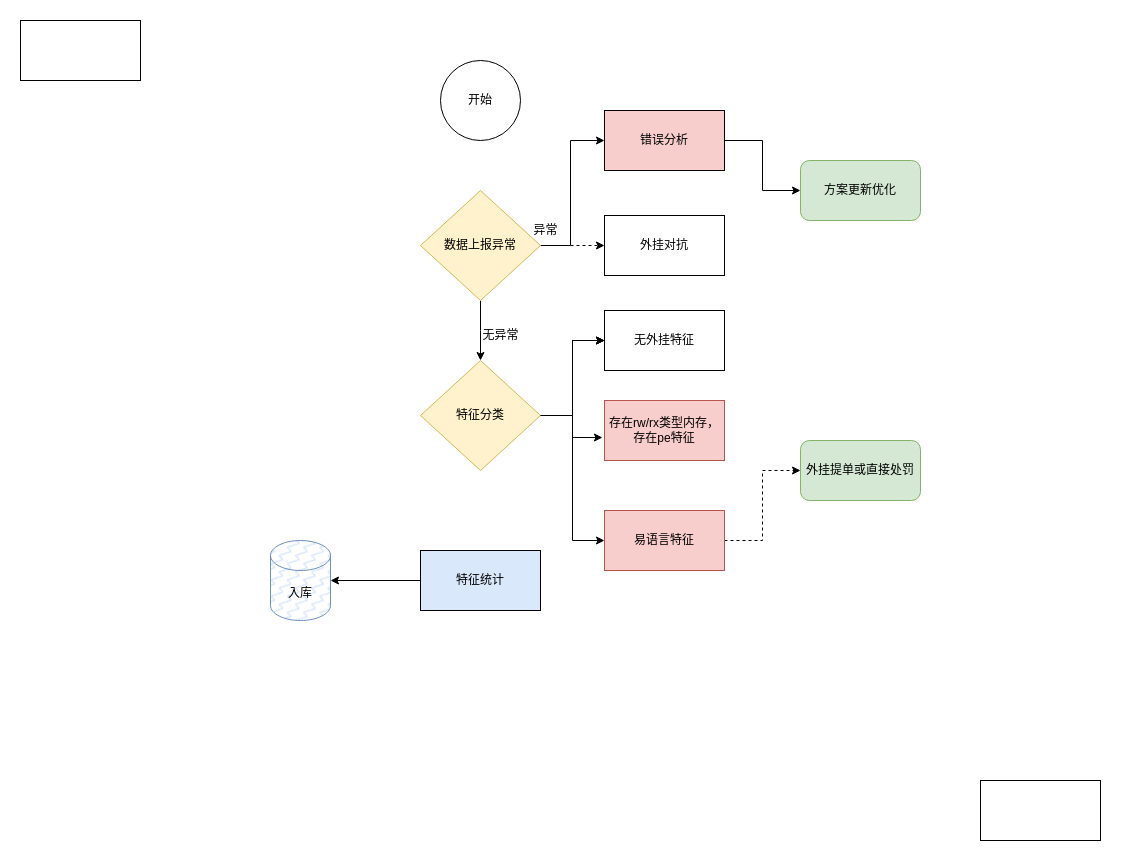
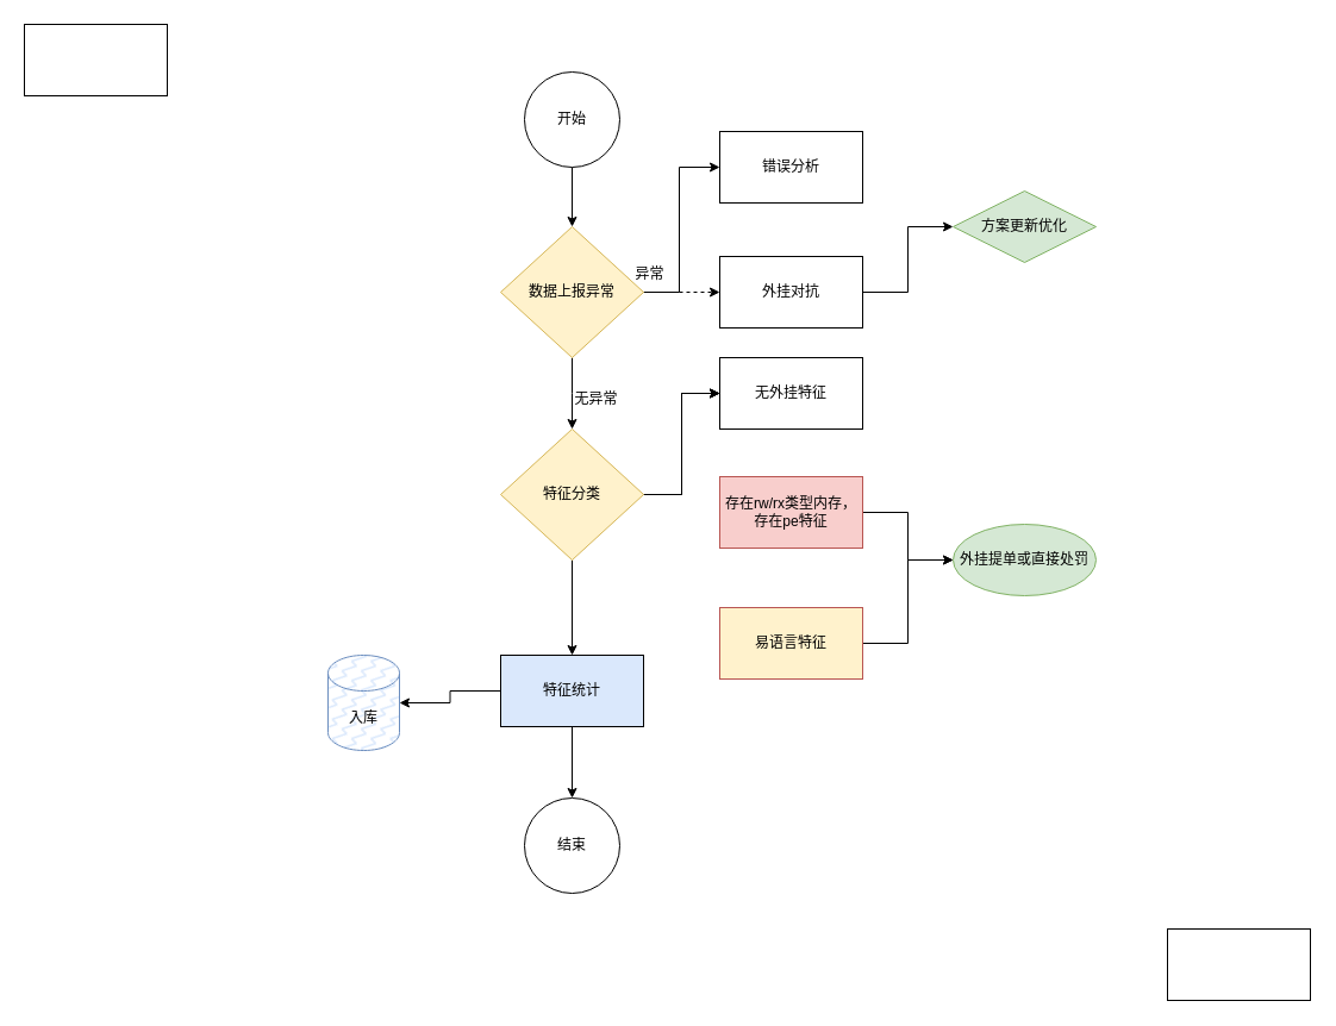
- <mxCell id="11" value="错误分析" style="whiteSpace=wrap;html=1;fillColor=#f8cecc;" vertex="1" parent="1"><mxGeometry x="604" y="110" width="120" height="60" as="geometry" /></mxCell>
+ <mxCell id="11" value="错误分析" style="whiteSpace=wrap;html=1;" vertex="1" parent="1"><mxGeometry x="604" y="110" width="120" height="60" as="geometry" /></mxCell>
- <mxCell id="10" style="edgeStyle=orthogonalEdgeStyle;rounded=0;orthogonalLoop=1;jettySize=auto;html=1;exitX=1;exitY=0.5;exitDx=0;exitDy=0;" edge="1" parent="1" source="11" target="12"><mxGeometry relative="1" as="geometry" /></mxCell>
+ <mxCell id="2" value="" style="edgeStyle=orthogonalEdgeStyle;rounded=0;orthogonalLoop=1;jettySize=auto;html=1;" edge="1" parent="1" source="3" target="7"><mxGeometry relative="1" as="geometry" /></mxCell>
- <mxCell id="12" value="方案更新优化" style="rounded=1;whiteSpace=wrap;html=1;fillColor=#d5e8d4;strokeColor=#82b366;" vertex="1" parent="1"><mxGeometry x="800" y="160" width="120" height="60" as="geometry" /></mxCell>
+ <mxCell id="12" value="方案更新优化" style="rhombus;whiteSpace=wrap;html=1;fillColor=#d5e8d4;strokeColor=#82b366;" vertex="1" parent="1"><mxGeometry x="800" y="160" width="120" height="60" as="geometry" /></mxCell>
+ <mxCell id="8" style="edgeStyle=orthogonalEdgeStyle;rounded=0;orthogonalLoop=1;jettySize=auto;html=1;exitX=1;exitY=0.5;exitDx=0;exitDy=0;" edge="1" parent="1" source="9" target="12"><mxGeometry relative="1" as="geometry" /></mxCell>
- <mxCell id="21" value="无外挂特征" style="whiteSpace=wrap;html=1;" vertex="1" parent="1"><mxGeometry x="604" y="310" width="120" height="60" as="geometry" /></mxCell>
+ <mxCell id="21" value="无外挂特征" style="whiteSpace=wrap;html=1;" vertex="1" parent="1"><mxGeometry x="604" y="300" width="120" height="60" as="geometry" /></mxCell>
+ <mxCell id="22" style="edgeStyle=orthogonalEdgeStyle;rounded=0;orthogonalLoop=1;jettySize=auto;html=1;exitX=1;exitY=0.5;exitDx=0;exitDy=0;entryX=0;entryY=0.5;entryDx=0;entryDy=0;" edge="1" parent="1" source="23" target="27"><mxGeometry relative="1" as="geometry"><mxPoint x="790" y="480" as="targetPoint" /></mxGeometry></mxCell>
- <mxCell id="24" style="edgeStyle=orthogonalEdgeStyle;rounded=0;orthogonalLoop=1;jettySize=auto;html=1;exitX=1;exitY=0.5;exitDx=0;exitDy=0;entryX=-0.017;entryY=0.617;entryDx=0;entryDy=0;entryPerimeter=0;" edge="1" parent="1" source="18" target="23"><mxGeometry relative="1" as="geometry" /></mxCell>
- <mxCell id="27" value="外挂提单或直接处罚" style="rounded=1;whiteSpace=wrap;html=1;fillColor=#d5e8d4;strokeColor=#82b366;" vertex="1" parent="1"><mxGeometry x="800" y="440" width="120" height="60" as="geometry" /></mxCell>
+ <mxCell id="27" value="外挂提单或直接处罚" style="ellipse;whiteSpace=wrap;html=1;fillColor=#d5e8d4;strokeColor=#82b366;" vertex="1" parent="1"><mxGeometry x="800" y="440" width="120" height="60" as="geometry" /></mxCell>
- <mxCell id="16" style="edgeStyle=orthogonalEdgeStyle;rounded=0;orthogonalLoop=1;jettySize=auto;html=1;exitX=1;exitY=0.5;exitDx=0;exitDy=0;entryX=0;entryY=0.5;entryDx=0;entryDy=0;" edge="1" parent="1" source="18" target="26"><mxGeometry relative="1" as="geometry" /></mxCell>
+ <mxCell id="17" value="" style="edgeStyle=orthogonalEdgeStyle;rounded=0;orthogonalLoop=1;jettySize=auto;html=1;" edge="1" parent="1" source="18" target="30"><mxGeometry relative="1" as="geometry" /></mxCell>
- <mxCell id="25" style="edgeStyle=orthogonalEdgeStyle;rounded=0;orthogonalLoop=1;jettySize=auto;html=1;exitX=1;exitY=0.5;exitDx=0;exitDy=0;entryX=0;entryY=0.5;entryDx=0;entryDy=0;dashed=1;" edge="1" parent="1" source="26" target="27"><mxGeometry relative="1" as="geometry"><mxPoint x="790" y="480" as="targetPoint" /></mxGeometry></mxCell>
+ <mxCell id="25" style="edgeStyle=orthogonalEdgeStyle;rounded=0;orthogonalLoop=1;jettySize=auto;html=1;exitX=1;exitY=0.5;exitDx=0;exitDy=0;entryX=0;entryY=0.5;entryDx=0;entryDy=0;" edge="1" parent="1" source="26" target="27"><mxGeometry relative="1" as="geometry"><mxPoint x="790" y="480" as="targetPoint" /></mxGeometry></mxCell>
- <mxCell id="26" value="易语言特征" style="rounded=0;whiteSpace=wrap;html=1;fillColor=#f8cecc;strokeColor=#b85450;" vertex="1" parent="1"><mxGeometry x="604" y="510" width="120" height="60" as="geometry" /></mxCell>
+ <mxCell id="26" value="易语言特征" style="rounded=0;whiteSpace=wrap;html=1;fillColor=#fff2cc;strokeColor=#b85450;" vertex="1" parent="1"><mxGeometry x="604" y="510" width="120" height="60" as="geometry" /></mxCell>
- <mxCell id="31" value="入库" style="shape=cylinder3;whiteSpace=wrap;html=1;boundedLbl=1;backgroundOutline=1;size=15;fillStyle=zigzag-line;fillColor=#DAE8FC;strokeColor=#6c8ebf;" vertex="1" parent="1"><mxGeometry x="270" y="540" width="60" height="80" as="geometry" /></mxCell>
+ <mxCell id="31" value="入库" style="shape=cylinder3;whiteSpace=wrap;html=1;boundedLbl=1;backgroundOutline=1;size=15;fillStyle=zigzag-line;fillColor=#DAE8FC;strokeColor=#6c8ebf;" vertex="1" parent="1"><mxGeometry x="275" y="550" width="60" height="80" as="geometry" /></mxCell>
+ <mxCell id="29" value="" style="edgeStyle=orthogonalEdgeStyle;rounded=0;orthogonalLoop=1;jettySize=auto;html=1;" edge="1" parent="1" source="30" target="32"><mxGeometry relative="1" as="geometry" /></mxCell>
+ <mxCell id="32" value="结束" style="ellipse;whiteSpace=wrap;html=1;" vertex="1" parent="1"><mxGeometry x="440" y="670" width="80" height="80" as="geometry" /></mxCell>
